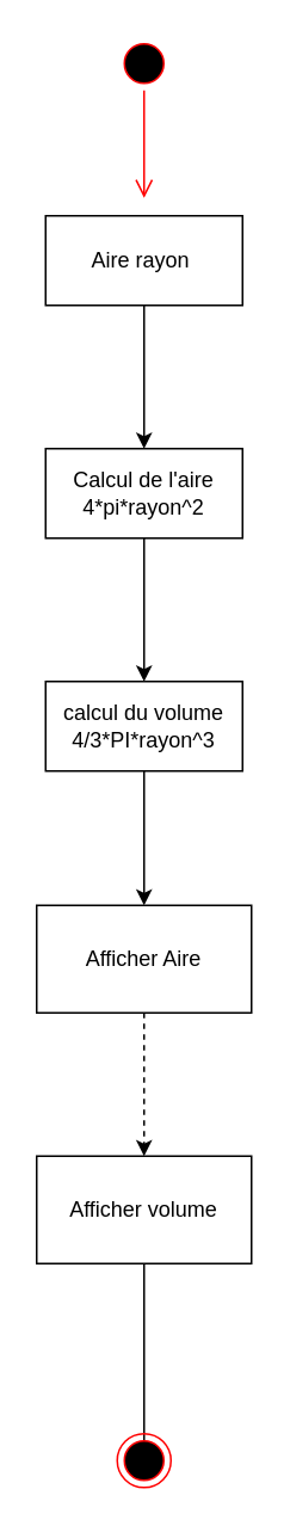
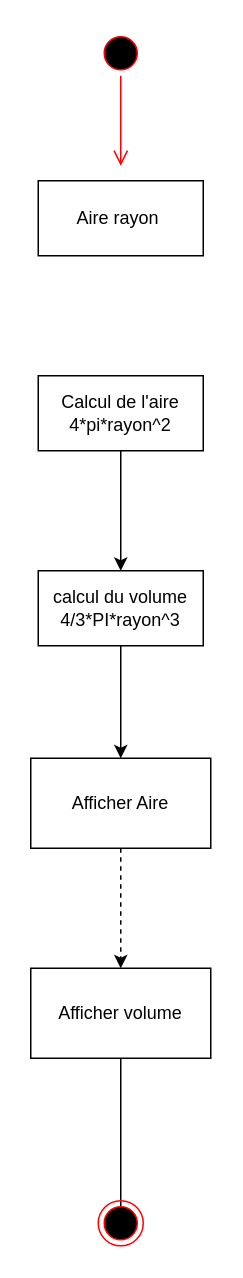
- <mxCell id="2" value="" style="edgeStyle=orthogonalEdgeStyle;rounded=0;orthogonalLoop=1;jettySize=auto;html=1;" edge="1" parent="1" source="3" target="5"><mxGeometry relative="1" as="geometry" /></mxCell>
